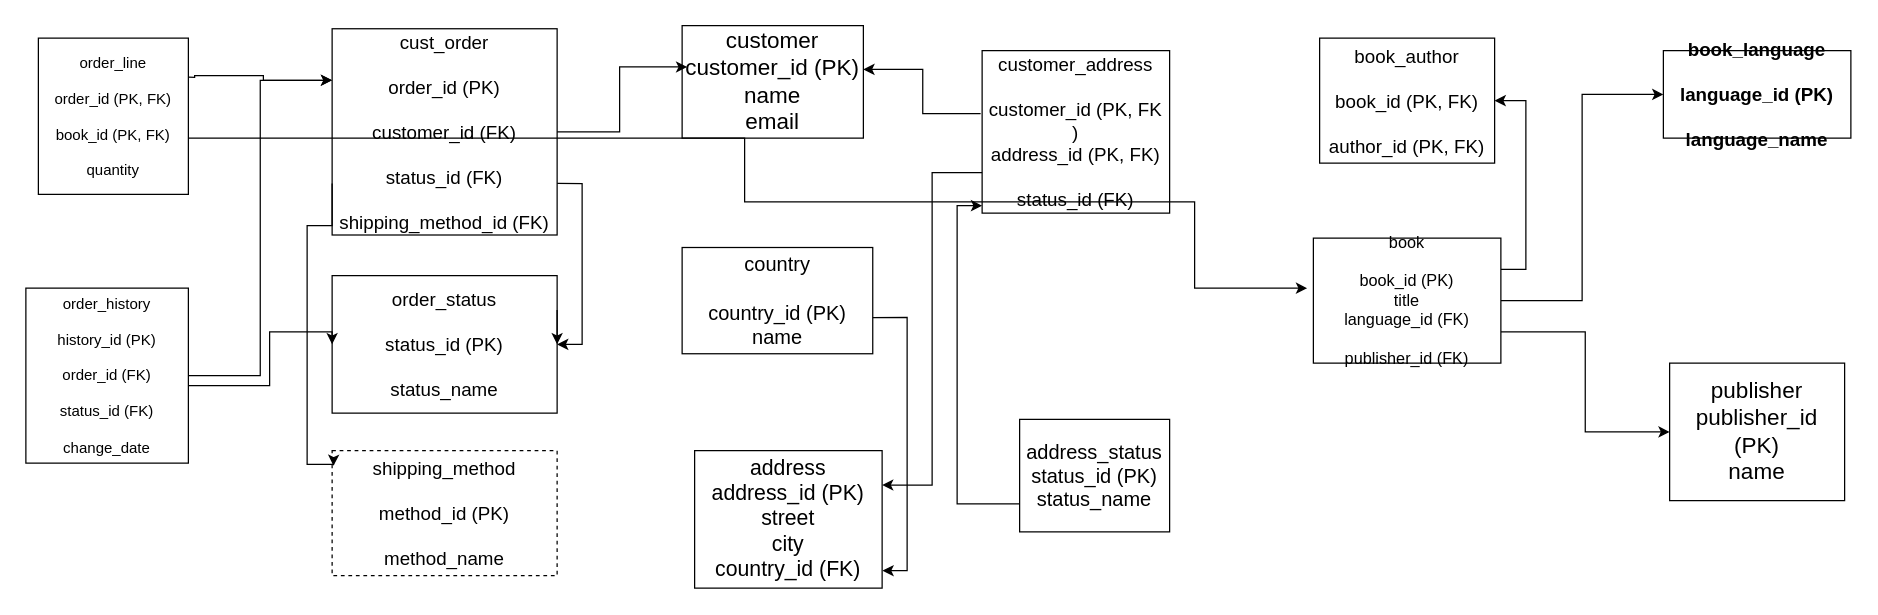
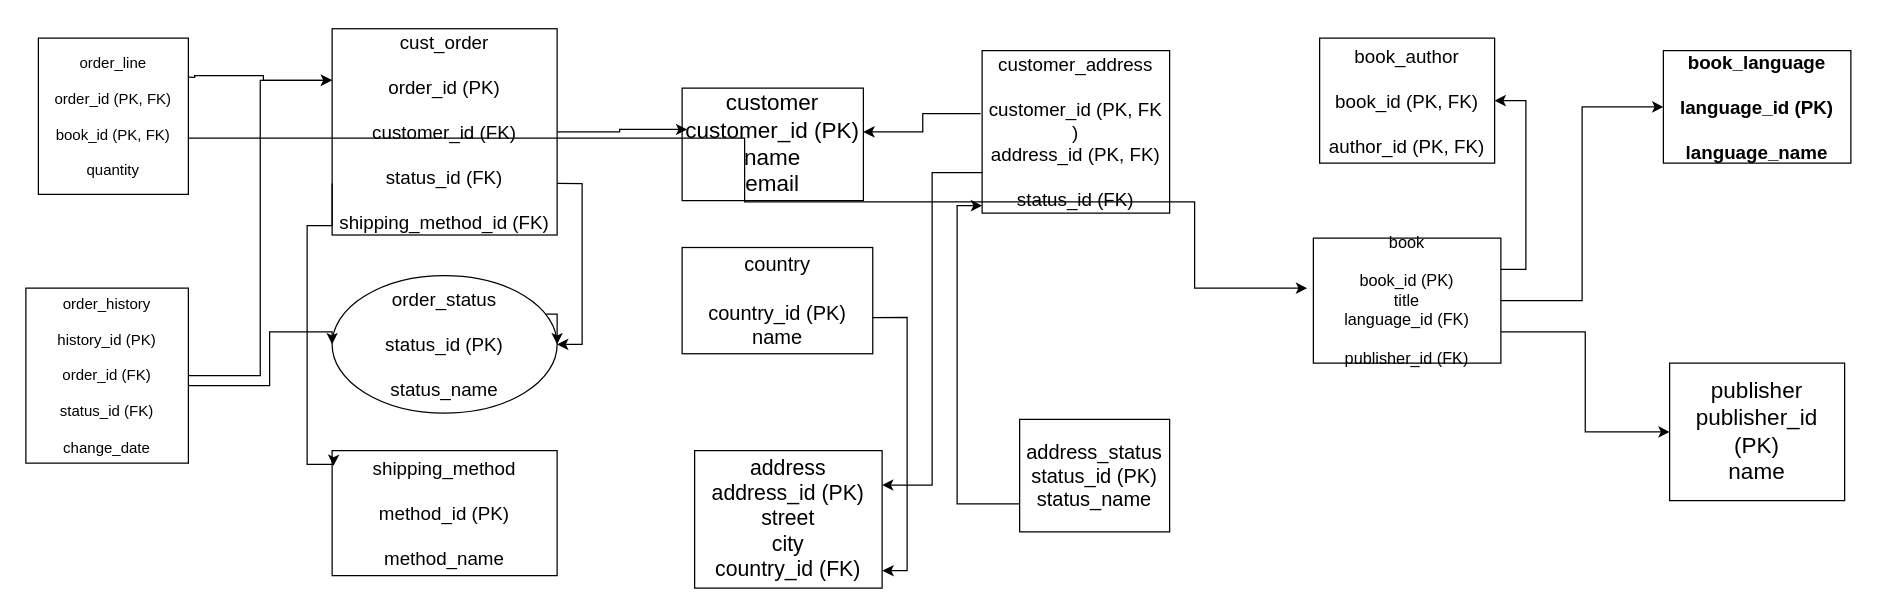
- <mxCell id="11" value="&lt;font style=&quot;font-size: 18px;&quot;&gt;customer&lt;/font&gt;&lt;div&gt;&lt;div&gt;&lt;font style=&quot;font-size: 18px;&quot;&gt;customer_id (PK)&lt;/font&gt;&lt;/div&gt;&lt;div&gt;&lt;font style=&quot;font-size: 18px;&quot;&gt;name&lt;/font&gt;&lt;/div&gt;&lt;div&gt;&lt;font style=&quot;font-size: 18px;&quot;&gt;email&lt;/font&gt;&lt;/div&gt;&lt;/div&gt;" style="rounded=0;whiteSpace=wrap;html=1;fillColor=light-dark(#FFFFFF,#7EA6E0);" vertex="1" parent="1"><mxGeometry x="545" y="20" width="145" height="90" as="geometry" /></mxCell>
+ <mxCell id="11" value="&lt;font style=&quot;font-size: 18px;&quot;&gt;customer&lt;/font&gt;&lt;div&gt;&lt;div&gt;&lt;font style=&quot;font-size: 18px;&quot;&gt;customer_id (PK)&lt;/font&gt;&lt;/div&gt;&lt;div&gt;&lt;font style=&quot;font-size: 18px;&quot;&gt;name&lt;/font&gt;&lt;/div&gt;&lt;div&gt;&lt;font style=&quot;font-size: 18px;&quot;&gt;email&lt;/font&gt;&lt;/div&gt;&lt;/div&gt;" style="rounded=0;whiteSpace=wrap;html=1;fillColor=light-dark(#FFFFFF,#7EA6E0);" vertex="1" parent="1"><mxGeometry x="545" y="70" width="145" height="90" as="geometry" /></mxCell>
- <mxCell id="3" value="&lt;b style=&quot;&quot;&gt;&lt;font style=&quot;font-size: 15px;&quot;&gt;book_language&lt;/font&gt;&lt;/b&gt;&lt;div&gt;&lt;span style=&quot;font-size: 15px;&quot;&gt;&lt;b&gt;&lt;br&gt;&lt;/b&gt;&lt;/span&gt;&lt;div&gt;&lt;div style=&quot;&quot;&gt;&lt;b&gt;&lt;font style=&quot;font-size: 15px;&quot;&gt;language_id (PK)&lt;/font&gt;&lt;/b&gt;&lt;/div&gt;&lt;div style=&quot;&quot;&gt;&lt;b&gt;&lt;font style=&quot;font-size: 15px;&quot;&gt;&lt;br&gt;&lt;/font&gt;&lt;/b&gt;&lt;/div&gt;&lt;div style=&quot;&quot;&gt;&lt;b style=&quot;&quot;&gt;&lt;font style=&quot;font-size: 15px;&quot;&gt;language_name&lt;/font&gt;&lt;/b&gt;&lt;/div&gt;&lt;/div&gt;&lt;/div&gt;" style="rounded=0;whiteSpace=wrap;html=1;fillColor=light-dark(#FFFFFF,#0000CC);" vertex="1" parent="1"><mxGeometry x="1330" y="40" width="150" height="70" as="geometry" /></mxCell>
+ <mxCell id="3" value="&lt;b style=&quot;&quot;&gt;&lt;font style=&quot;font-size: 15px;&quot;&gt;book_language&lt;/font&gt;&lt;/b&gt;&lt;div&gt;&lt;span style=&quot;font-size: 15px;&quot;&gt;&lt;b&gt;&lt;br&gt;&lt;/b&gt;&lt;/span&gt;&lt;div&gt;&lt;div style=&quot;&quot;&gt;&lt;b&gt;&lt;font style=&quot;font-size: 15px;&quot;&gt;language_id (PK)&lt;/font&gt;&lt;/b&gt;&lt;/div&gt;&lt;div style=&quot;&quot;&gt;&lt;b&gt;&lt;font style=&quot;font-size: 15px;&quot;&gt;&lt;br&gt;&lt;/font&gt;&lt;/b&gt;&lt;/div&gt;&lt;div style=&quot;&quot;&gt;&lt;b style=&quot;&quot;&gt;&lt;font style=&quot;font-size: 15px;&quot;&gt;language_name&lt;/font&gt;&lt;/b&gt;&lt;/div&gt;&lt;/div&gt;&lt;/div&gt;" style="rounded=0;whiteSpace=wrap;html=1;fillColor=light-dark(#FFFFFF,#0000CC);" vertex="1" parent="1"><mxGeometry x="1330" y="40" width="150" height="90" as="geometry" /></mxCell>
- <mxCell id="22" value="&lt;font style=&quot;font-size: 15px;&quot;&gt;order_status&lt;/font&gt;&lt;div&gt;&lt;span style=&quot;font-size: 15px;&quot;&gt;&lt;br&gt;&lt;/span&gt;&lt;div&gt;&lt;div&gt;&lt;font style=&quot;font-size: 15px;&quot;&gt;status_id (PK)&lt;/font&gt;&lt;/div&gt;&lt;div&gt;&lt;font style=&quot;font-size: 15px;&quot;&gt;&lt;br&gt;&lt;/font&gt;&lt;/div&gt;&lt;div&gt;&lt;font style=&quot;font-size: 15px;&quot;&gt;status_name&lt;/font&gt;&lt;/div&gt;&lt;/div&gt;&lt;/div&gt;" style="rounded=0;whiteSpace=wrap;html=1;fillColor=light-dark(#FFFFFF,#FF0080);" vertex="1" parent="1"><mxGeometry x="265" y="220" width="180" height="110" as="geometry" /></mxCell>
+ <mxCell id="22" value="&lt;font style=&quot;font-size: 15px;&quot;&gt;order_status&lt;/font&gt;&lt;div&gt;&lt;span style=&quot;font-size: 15px;&quot;&gt;&lt;br&gt;&lt;/span&gt;&lt;div&gt;&lt;div&gt;&lt;font style=&quot;font-size: 15px;&quot;&gt;status_id (PK)&lt;/font&gt;&lt;/div&gt;&lt;div&gt;&lt;font style=&quot;font-size: 15px;&quot;&gt;&lt;br&gt;&lt;/font&gt;&lt;/div&gt;&lt;div&gt;&lt;font style=&quot;font-size: 15px;&quot;&gt;status_name&lt;/font&gt;&lt;/div&gt;&lt;/div&gt;&lt;/div&gt;" style="ellipse;whiteSpace=wrap;html=1;fillColor=light-dark(#FFFFFF,#FF0080);" vertex="1" parent="1"><mxGeometry x="265" y="220" width="180" height="110" as="geometry" /></mxCell>
- <mxCell id="23" value="&lt;font style=&quot;font-size: 15px;&quot;&gt;shipping_method&lt;/font&gt;&lt;div&gt;&lt;span style=&quot;font-size: 15px;&quot;&gt;&lt;br&gt;&lt;/span&gt;&lt;div&gt;&lt;div&gt;&lt;font style=&quot;font-size: 15px;&quot;&gt;method_id (PK)&lt;/font&gt;&lt;/div&gt;&lt;div&gt;&lt;font style=&quot;font-size: 15px;&quot;&gt;&lt;br&gt;&lt;/font&gt;&lt;/div&gt;&lt;div&gt;&lt;font style=&quot;font-size: 15px;&quot;&gt;method_name&lt;/font&gt;&lt;/div&gt;&lt;/div&gt;&lt;/div&gt;" style="rounded=0;whiteSpace=wrap;html=1;fillColor=light-dark(#FFFFFF,#FF0080);dashed=1;" vertex="1" parent="1"><mxGeometry x="265" y="360" width="180" height="100" as="geometry" /></mxCell>
+ <mxCell id="23" value="&lt;font style=&quot;font-size: 15px;&quot;&gt;shipping_method&lt;/font&gt;&lt;div&gt;&lt;span style=&quot;font-size: 15px;&quot;&gt;&lt;br&gt;&lt;/span&gt;&lt;div&gt;&lt;div&gt;&lt;font style=&quot;font-size: 15px;&quot;&gt;method_id (PK)&lt;/font&gt;&lt;/div&gt;&lt;div&gt;&lt;font style=&quot;font-size: 15px;&quot;&gt;&lt;br&gt;&lt;/font&gt;&lt;/div&gt;&lt;div&gt;&lt;font style=&quot;font-size: 15px;&quot;&gt;method_name&lt;/font&gt;&lt;/div&gt;&lt;/div&gt;&lt;/div&gt;" style="rounded=0;whiteSpace=wrap;html=1;fillColor=light-dark(#FFFFFF,#FF0080);" vertex="1" parent="1"><mxGeometry x="265" y="360" width="180" height="100" as="geometry" /></mxCell>
